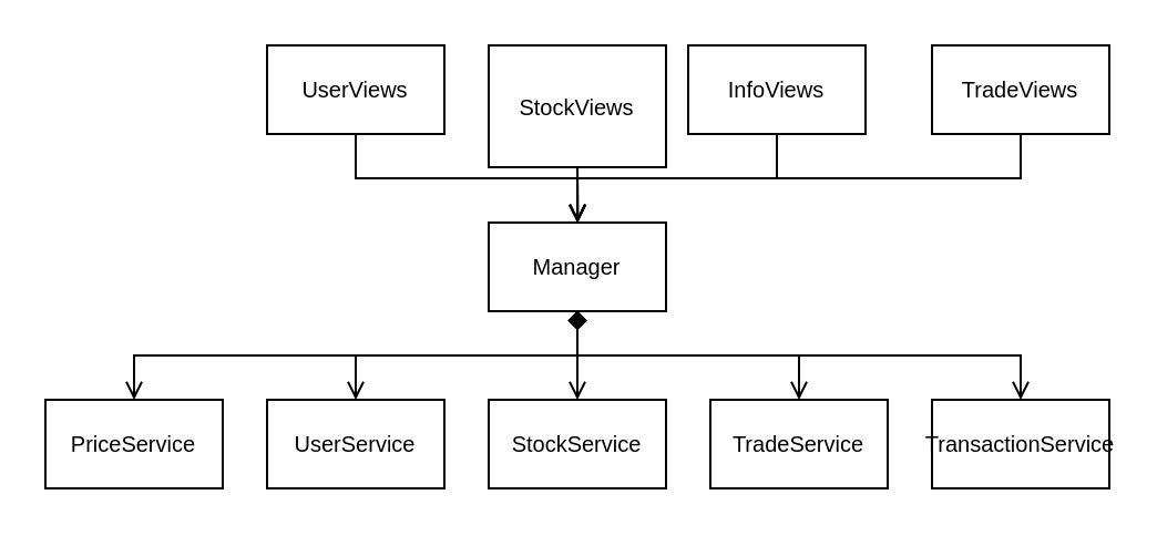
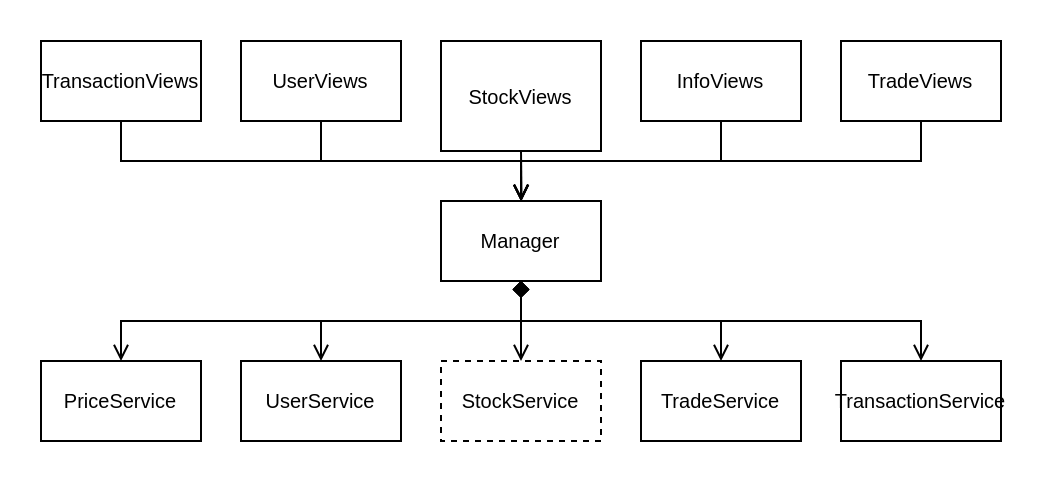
+ <mxCell id="11" value="TransactionViews" style="rounded=0;whiteSpace=wrap;html=1;fontSize=10;" parent="1" vertex="1"><mxGeometry x="20" y="20" width="80" height="40" as="geometry" /></mxCell>
- <mxCell id="7" value="InfoViews" style="rounded=0;whiteSpace=wrap;html=1;fontSize=10;" parent="1" vertex="1"><mxGeometry x="310" y="20" width="80" height="40" as="geometry" /></mxCell>
+ <mxCell id="7" value="InfoViews" style="rounded=0;whiteSpace=wrap;html=1;fontSize=10;" parent="1" vertex="1"><mxGeometry x="320" y="20" width="80" height="40" as="geometry" /></mxCell>
+ <mxCell id="10" style="edgeStyle=orthogonalEdgeStyle;rounded=0;orthogonalLoop=1;jettySize=auto;html=1;exitX=0.5;exitY=1;exitDx=0;exitDy=0;entryX=0.5;entryY=0;entryDx=0;entryDy=0;startArrow=none;startFill=0;endArrow=open;endFill=0;fontSize=10;" parent="1" source="11" target="17" edge="1"><mxGeometry relative="1" as="geometry" /></mxCell>
- <mxCell id="19" value="StockService" style="rounded=0;whiteSpace=wrap;html=1;fontSize=10;" parent="1" vertex="1"><mxGeometry x="220" y="180" width="80" height="40" as="geometry" /></mxCell>
+ <mxCell id="19" value="StockService" style="rounded=0;whiteSpace=wrap;html=1;fontSize=10;dashed=1;" parent="1" vertex="1"><mxGeometry x="220" y="180" width="80" height="40" as="geometry" /></mxCell>
